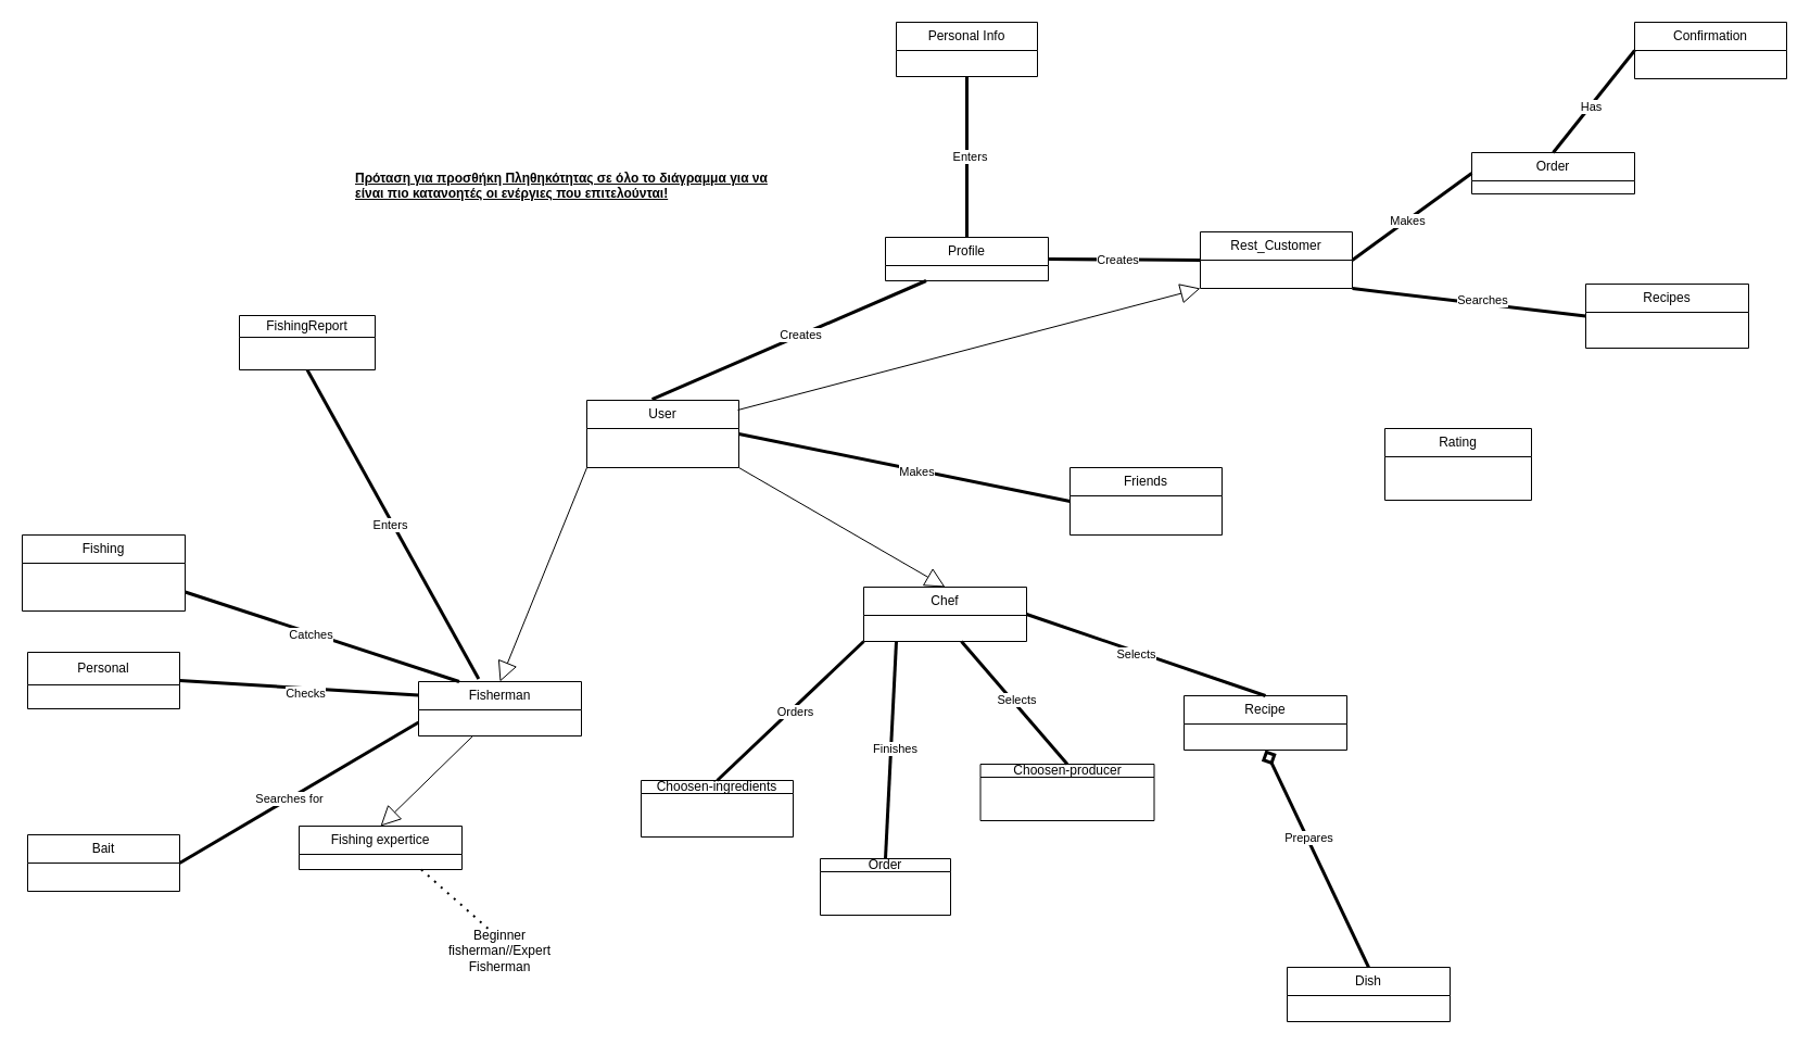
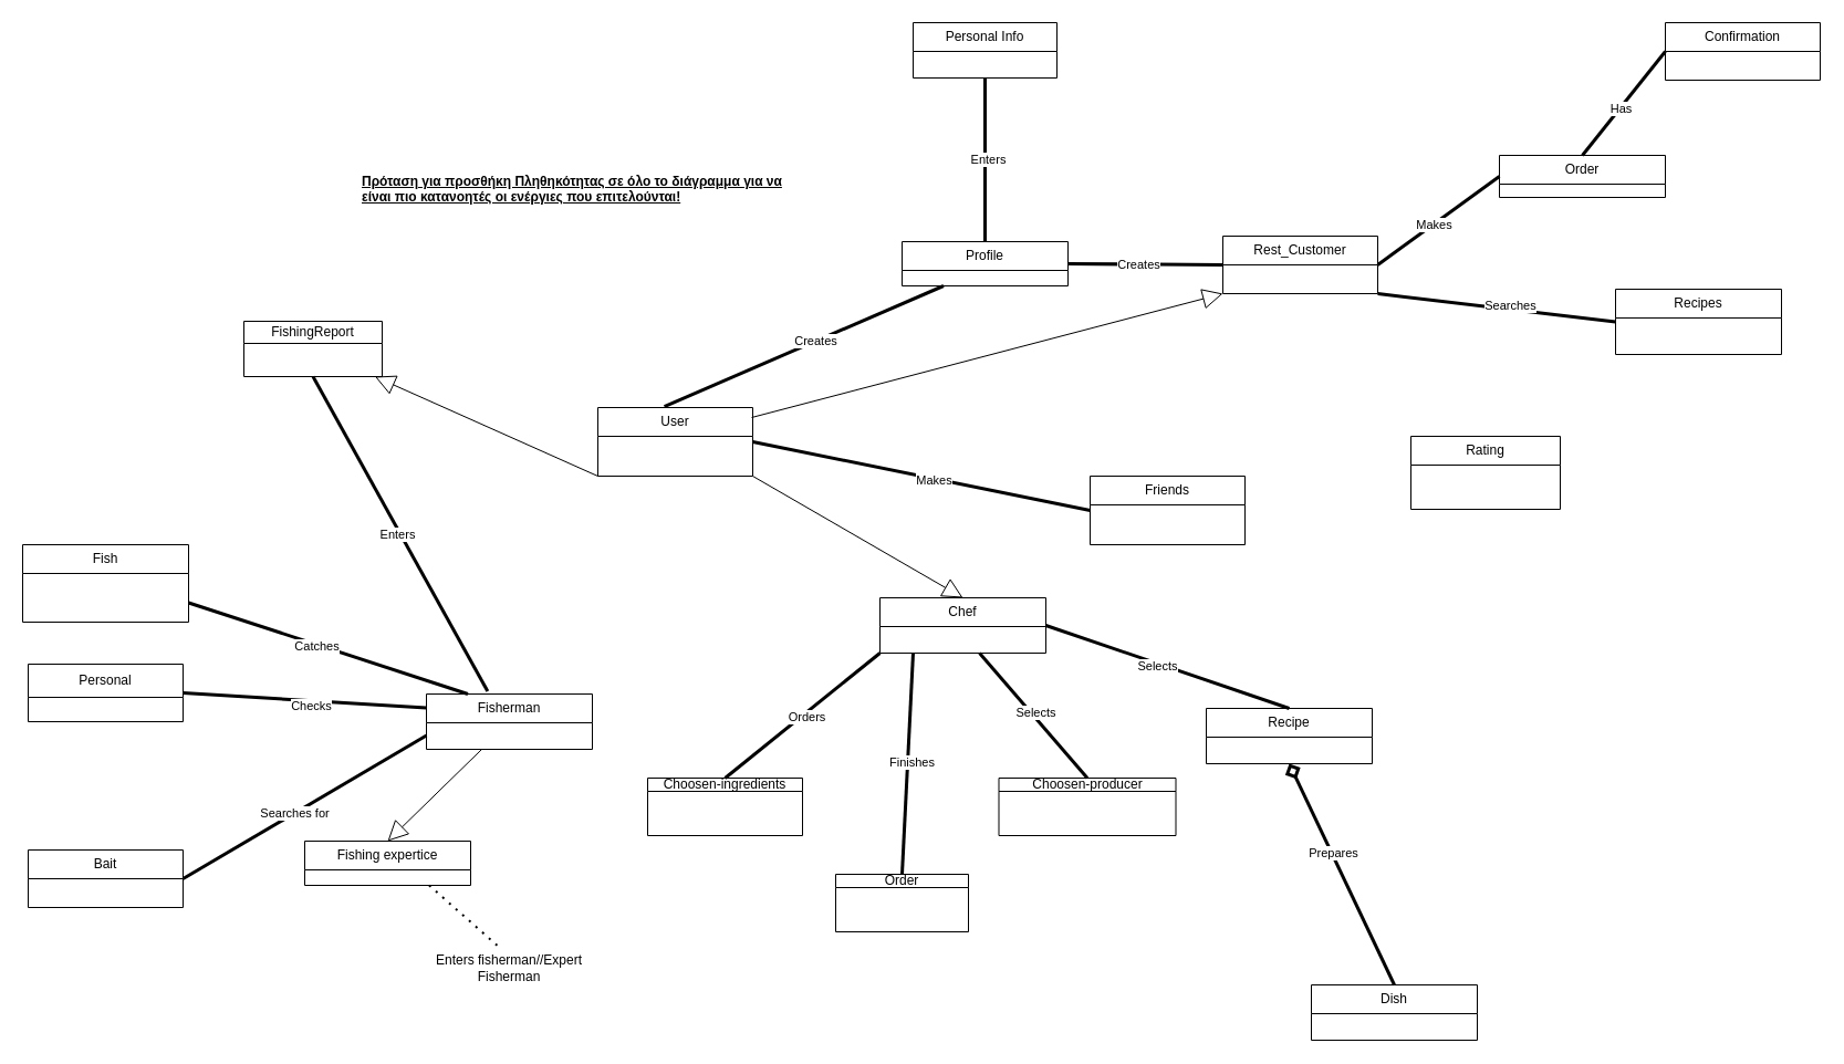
- <mxCell id="7" value="Fishing" style="swimlane;fontStyle=0;childLayout=stackLayout;horizontal=1;startSize=26;fillColor=none;horizontalStack=0;resizeParent=1;resizeParentMax=0;resizeLast=0;collapsible=1;marginBottom=0;whiteSpace=wrap;html=1;" parent="1" vertex="1"><mxGeometry x="20" y="492" width="150" height="70" as="geometry"><mxRectangle x="580" y="461" width="70" height="30" as="alternateBounds" /></mxGeometry></mxCell>
+ <mxCell id="7" value="Fish" style="swimlane;fontStyle=0;childLayout=stackLayout;horizontal=1;startSize=26;fillColor=none;horizontalStack=0;resizeParent=1;resizeParentMax=0;resizeLast=0;collapsible=1;marginBottom=0;whiteSpace=wrap;html=1;" parent="1" vertex="1"><mxGeometry x="20" y="492" width="150" height="70" as="geometry"><mxRectangle x="580" y="461" width="70" height="30" as="alternateBounds" /></mxGeometry></mxCell>
- <mxCell id="18" value="" style="endArrow=block;endSize=16;endFill=0;html=1;rounded=0;exitX=0;exitY=1;exitDx=0;exitDy=0;entryX=0.5;entryY=0;entryDx=0;entryDy=0;" parent="1" source="2" target="11" edge="1"><mxGeometry width="160" relative="1" as="geometry"><mxPoint x="825" y="360" as="sourcePoint" /><mxPoint x="890" y="370" as="targetPoint" /></mxGeometry></mxCell>
+ <mxCell id="18" value="" style="endArrow=block;endSize=16;endFill=0;html=1;rounded=0;exitX=0;exitY=1;exitDx=0;exitDy=0;" parent="1" source="2" target="35" edge="1"><mxGeometry width="160" relative="1" as="geometry"><mxPoint x="825" y="360" as="sourcePoint" /><mxPoint x="890" y="370" as="targetPoint" /></mxGeometry></mxCell>
- <mxCell id="6" value="Choosen-ingredients" style="swimlane;fontStyle=0;childLayout=stackLayout;horizontal=1;startSize=12;fillColor=none;horizontalStack=0;resizeParent=1;resizeParentMax=0;resizeLast=0;collapsible=1;marginBottom=0;whiteSpace=wrap;html=1;" parent="1" vertex="1"><mxGeometry x="590" y="718" width="140" height="52" as="geometry"><mxRectangle x="350" y="460" width="100" height="30" as="alternateBounds" /></mxGeometry></mxCell>
+ <mxCell id="6" value="Choosen-ingredients" style="swimlane;fontStyle=0;childLayout=stackLayout;horizontal=1;startSize=12;fillColor=none;horizontalStack=0;resizeParent=1;resizeParentMax=0;resizeLast=0;collapsible=1;marginBottom=0;whiteSpace=wrap;html=1;" parent="1" vertex="1"><mxGeometry x="585" y="703" width="140" height="52" as="geometry"><mxRectangle x="350" y="460" width="100" height="30" as="alternateBounds" /></mxGeometry></mxCell>
- <mxCell id="55" value="Beginner fisherman//Expert Fisherman" style="text;html=1;align=center;verticalAlign=middle;whiteSpace=wrap;rounded=0;" parent="1" vertex="1"><mxGeometry x="390" y="860" width="140" height="30" as="geometry" /></mxCell>
+ <mxCell id="55" value="Enters fisherman//Expert Fisherman" style="text;html=1;align=center;verticalAlign=middle;whiteSpace=wrap;rounded=0;" parent="1" vertex="1"><mxGeometry x="390" y="860" width="140" height="30" as="geometry" /></mxCell>
